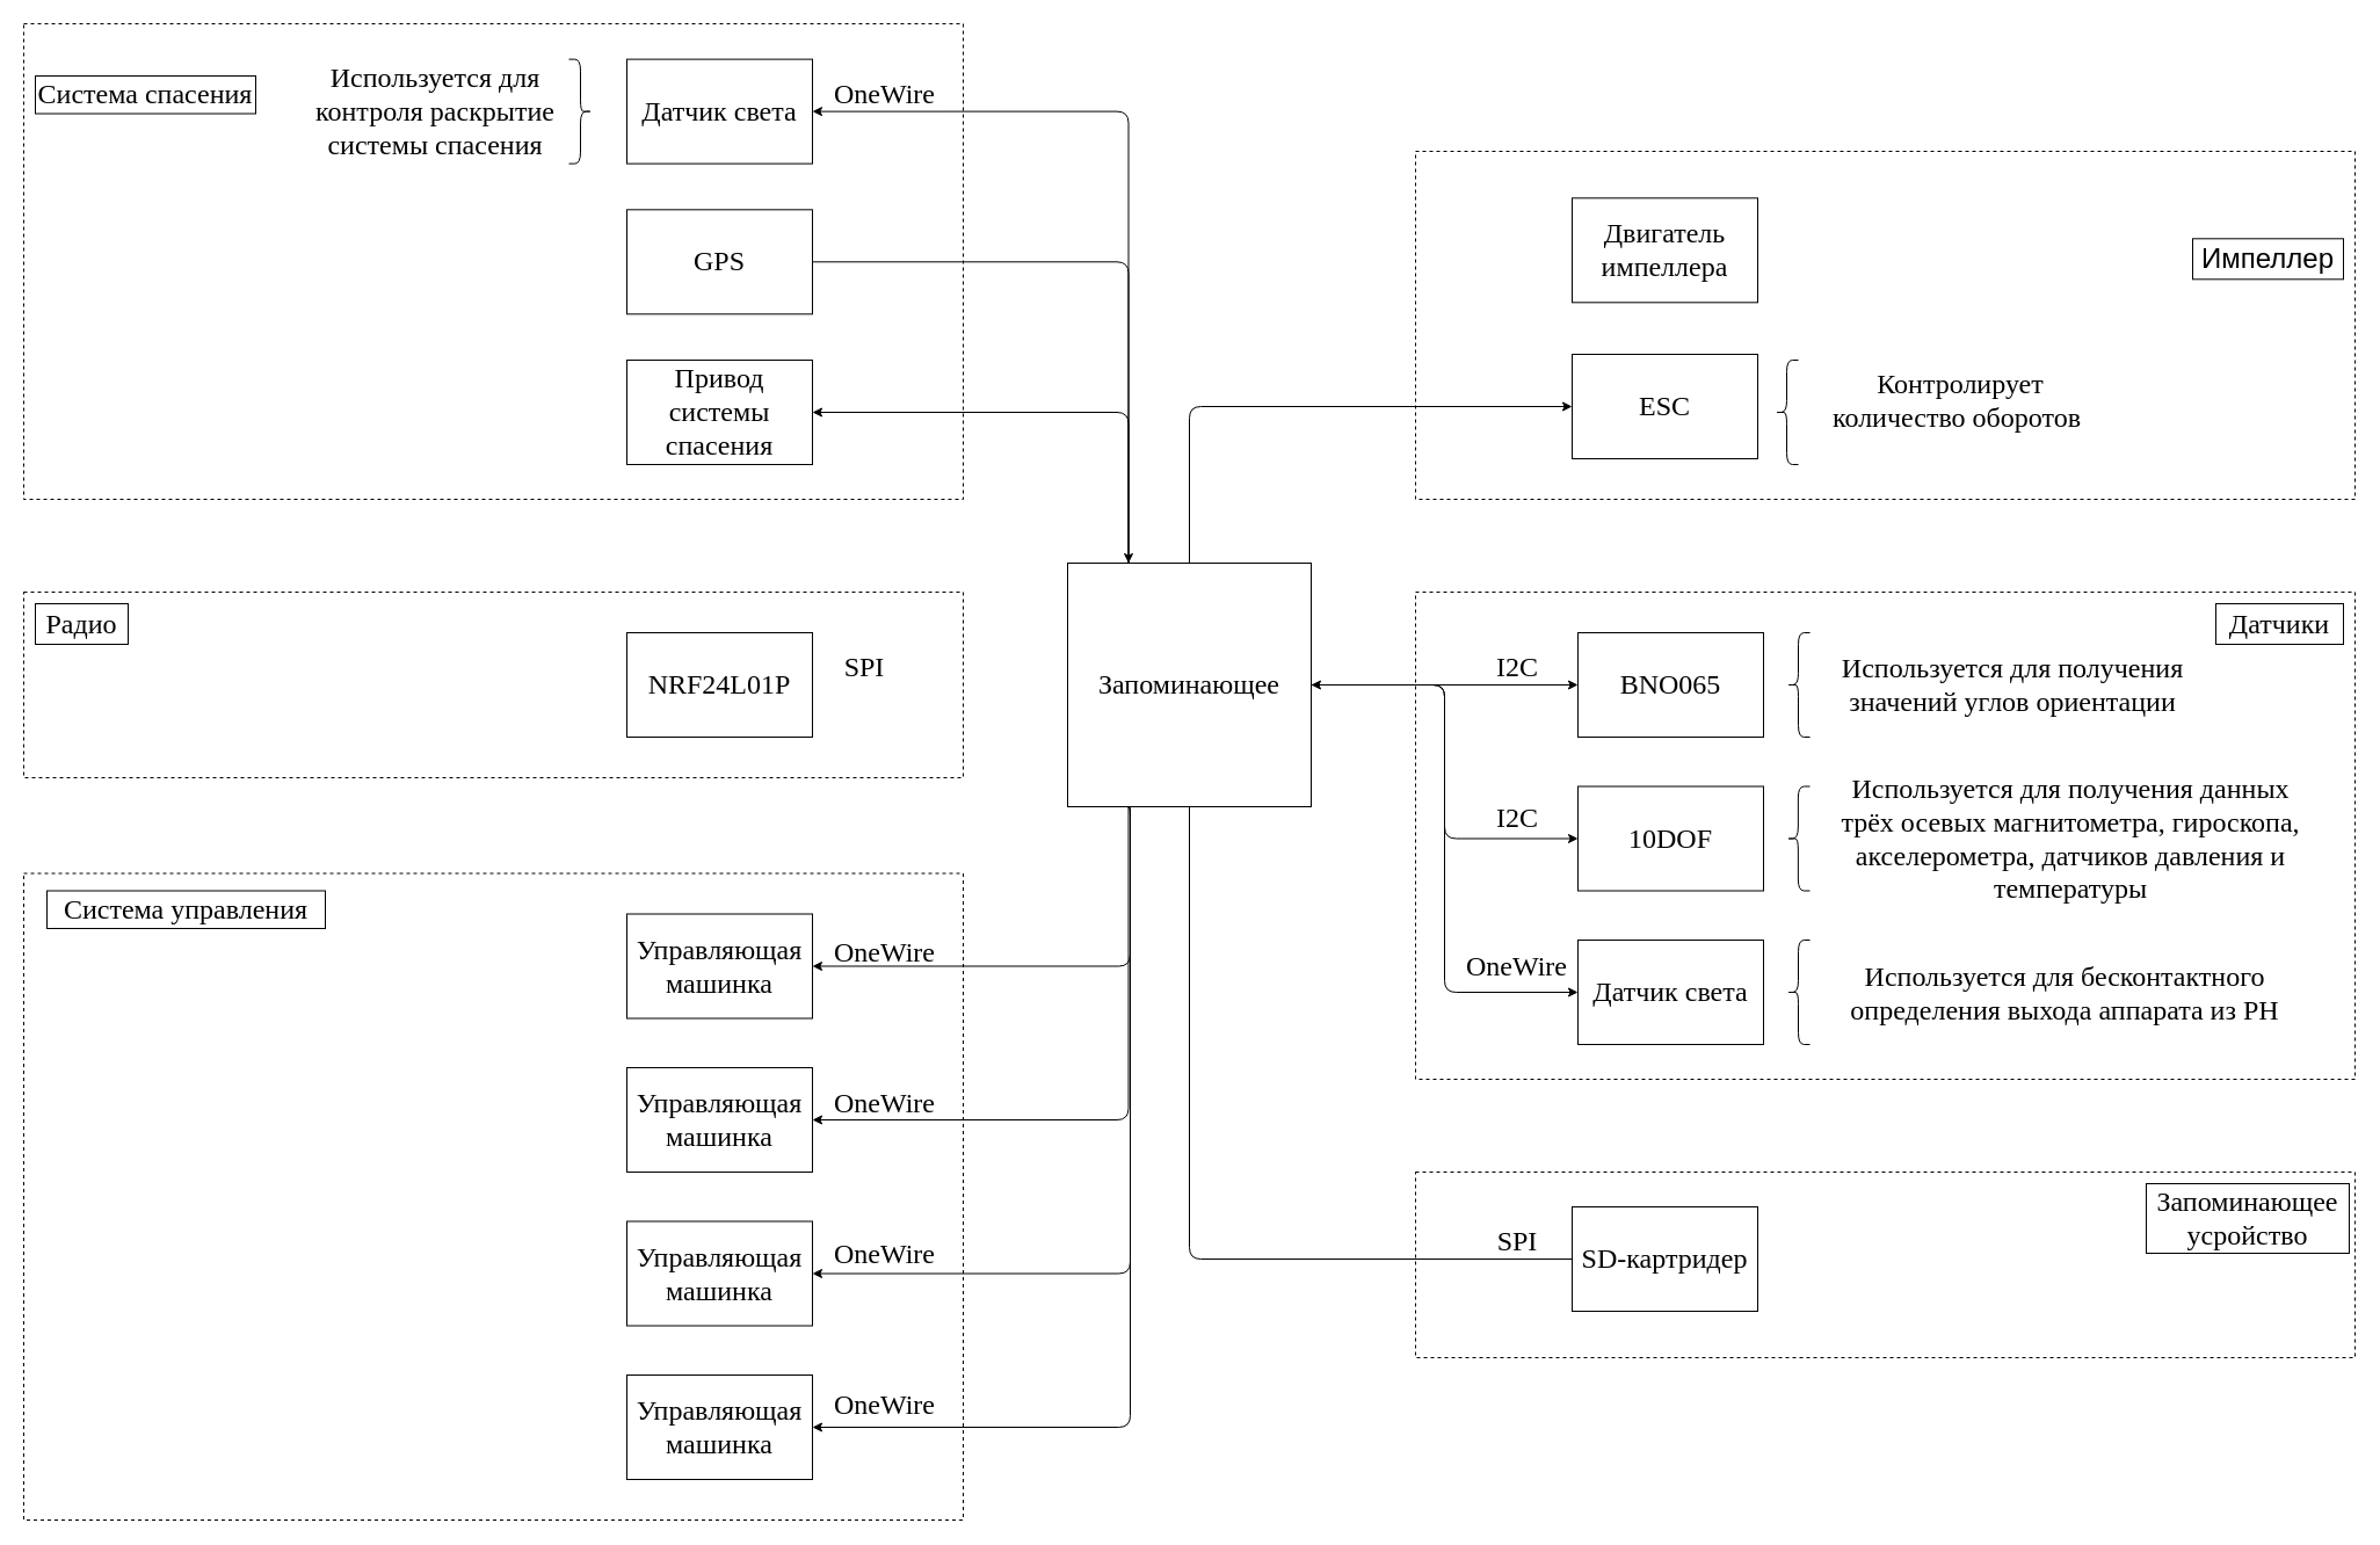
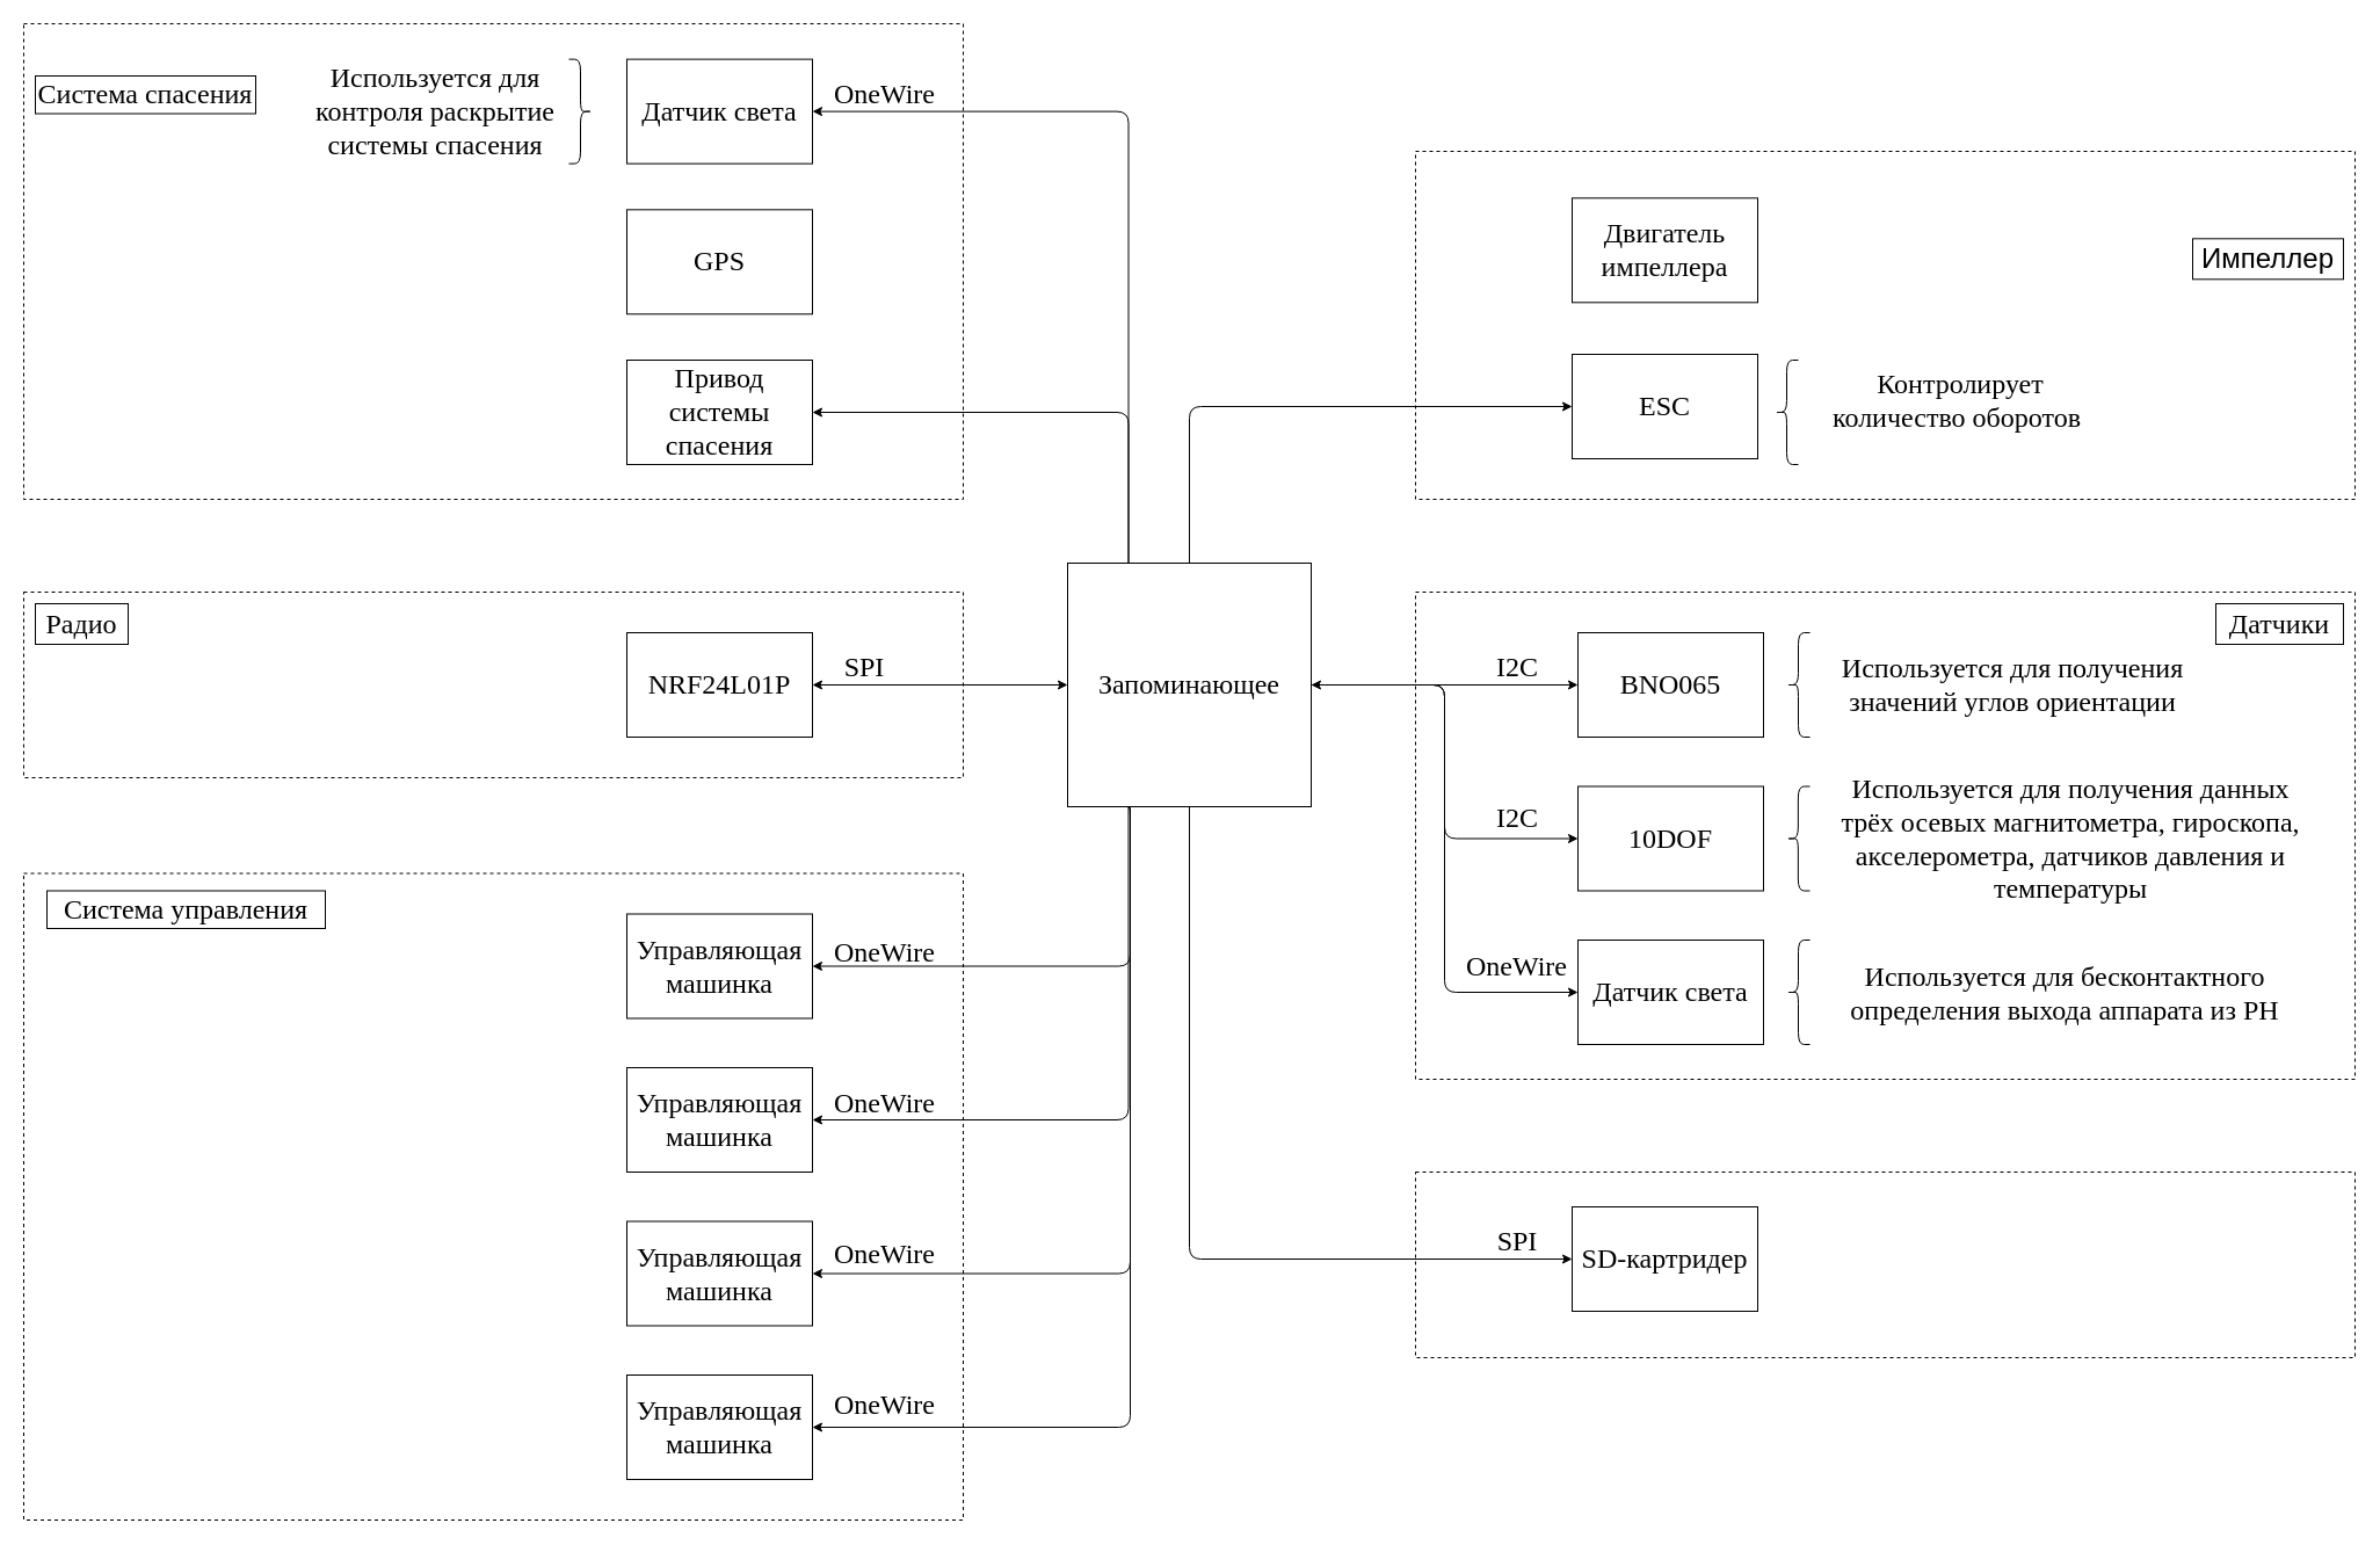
- <mxCell id="49" value="" style="edgeStyle=segmentEdgeStyle;endArrow=classic;html=1;entryX=0.25;entryY=0;entryDx=0;entryDy=0;exitX=1;exitY=0.5;exitDx=0;exitDy=0;" parent="1" source="45" target="6" edge="1"><mxGeometry width="50" height="50" relative="1" as="geometry"><mxPoint x="1010" y="150" as="sourcePoint" /><mxPoint x="1060" y="100" as="targetPoint" /></mxGeometry></mxCell>
+ <mxCell id="32" value="" style="endArrow=classic;startArrow=classic;html=1;entryX=0;entryY=0.5;entryDx=0;entryDy=0;exitX=1;exitY=0.5;exitDx=0;exitDy=0;" parent="1" source="29" target="6" edge="1"><mxGeometry width="50" height="50" relative="1" as="geometry"><mxPoint x="360" y="480" as="sourcePoint" /><mxPoint x="410" y="430" as="targetPoint" /></mxGeometry></mxCell>
- <mxCell id="27" value="&lt;font face=&quot;Times New Roman&quot; style=&quot;font-size: 24px&quot;&gt;Запоминающее усройство&lt;/font&gt;" style="rounded=0;whiteSpace=wrap;html=1;" parent="1" vertex="1"><mxGeometry x="1850" y="1020" width="175" height="60" as="geometry" /></mxCell>
- <mxCell id="26" value="" style="edgeStyle=segmentEdgeStyle;endArrow=none;html=1;entryX=0;entryY=0.5;entryDx=0;entryDy=0;exitX=0.5;exitY=1;exitDx=0;exitDy=0;" parent="1" source="6" target="25" edge="1"><mxGeometry width="50" height="50" relative="1" as="geometry"><mxPoint x="1000" y="1070" as="sourcePoint" /><mxPoint x="1050" y="1020" as="targetPoint" /><Array as="points"><mxPoint x="1025" y="1085" /></Array></mxGeometry></mxCell>
+ <mxCell id="26" value="" style="edgeStyle=segmentEdgeStyle;endArrow=classic;html=1;entryX=0;entryY=0.5;entryDx=0;entryDy=0;exitX=0.5;exitY=1;exitDx=0;exitDy=0;" parent="1" source="6" target="25" edge="1"><mxGeometry width="50" height="50" relative="1" as="geometry"><mxPoint x="1000" y="1070" as="sourcePoint" /><mxPoint x="1050" y="1020" as="targetPoint" /><Array as="points"><mxPoint x="1025" y="1085" /></Array></mxGeometry></mxCell>
